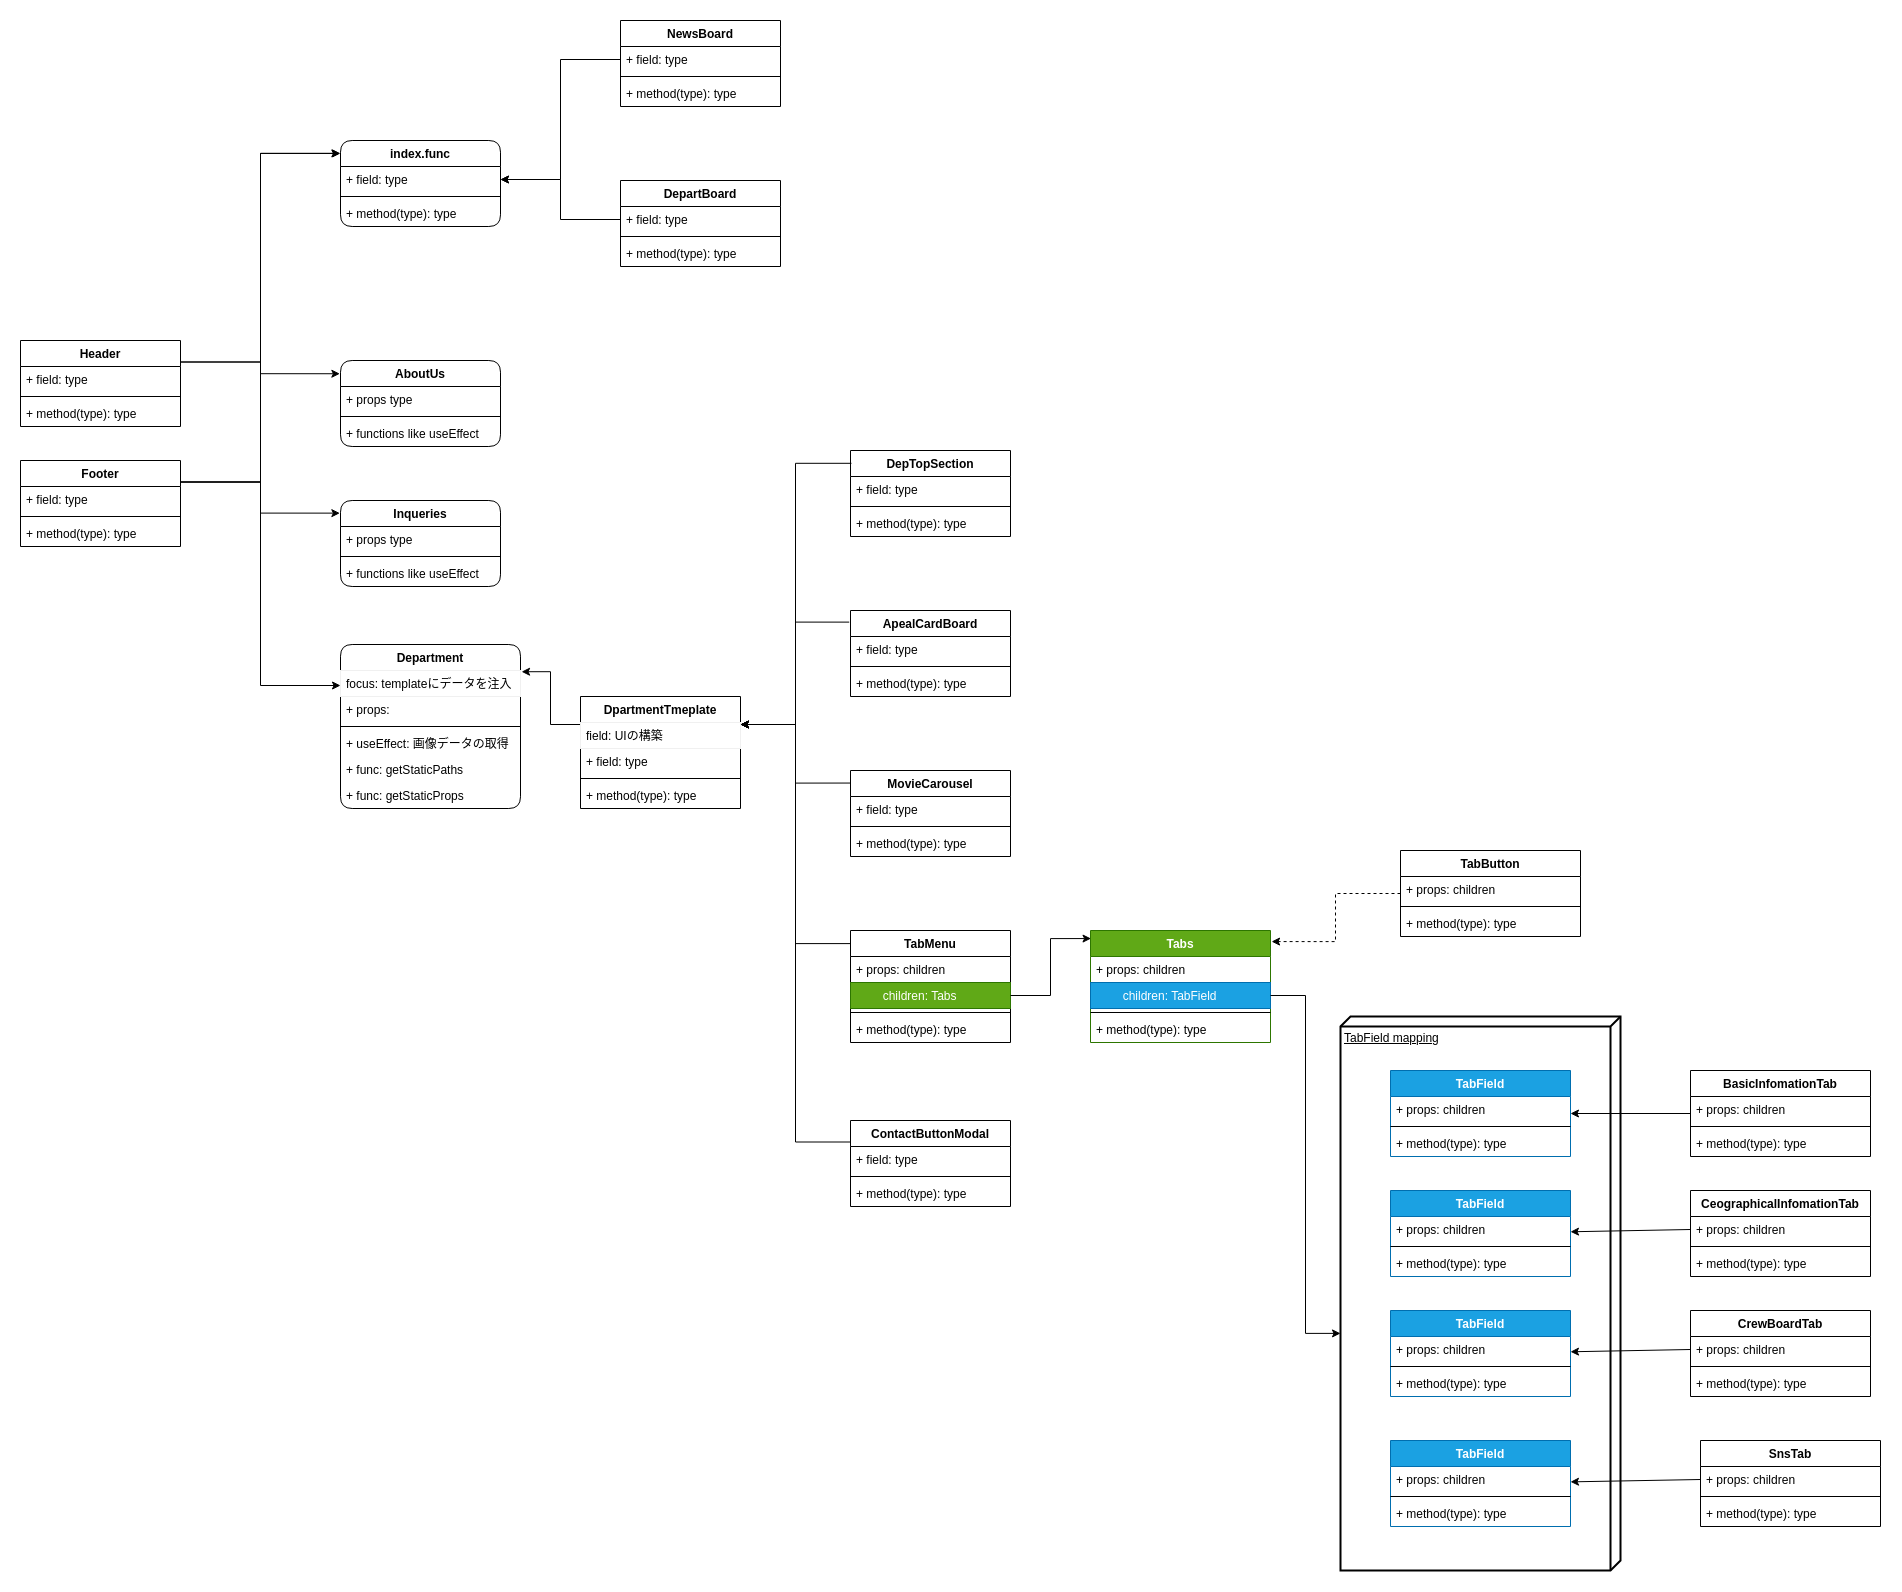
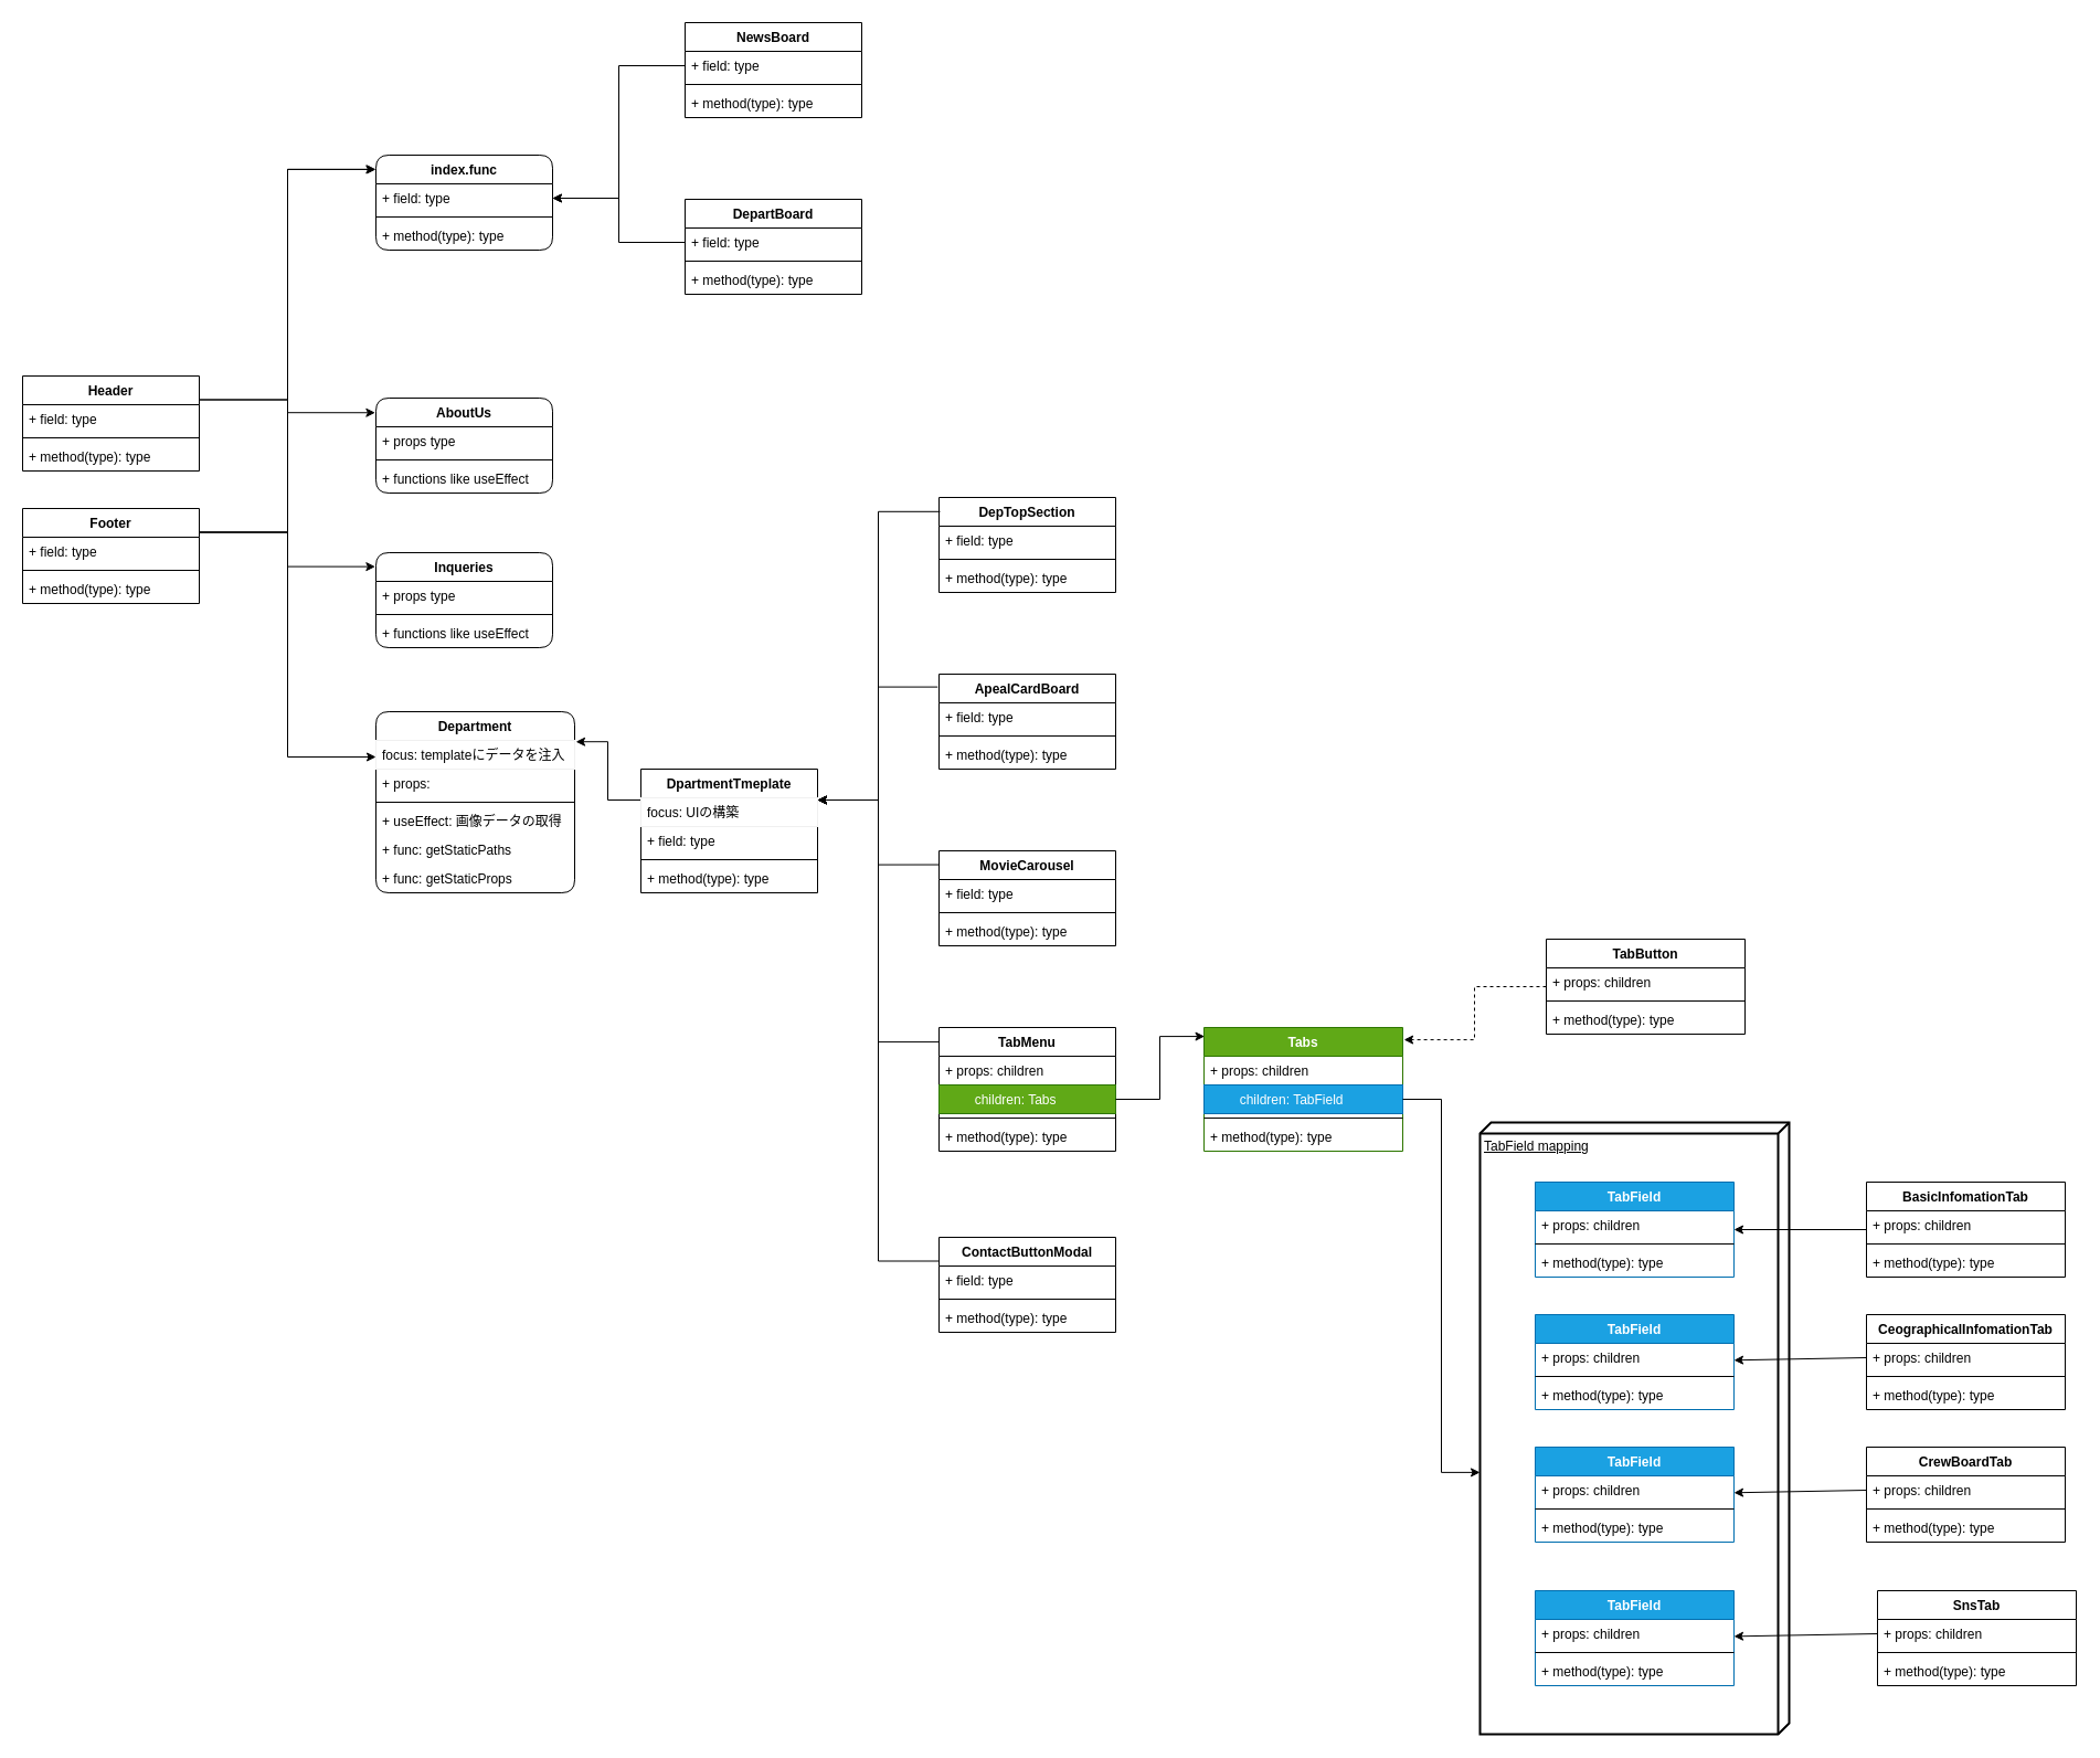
- <mxCell id="121" value="field: UIの構築" style="text;fillColor=none;align=left;verticalAlign=top;spacingLeft=4;spacingRight=4;overflow=hidden;rotatable=0;points=[[0,0.5],[1,0.5]];portConstraint=eastwest;strokeColor=#f0f0f0;" vertex="1" parent="120"><mxGeometry y="26" width="160" height="26" as="geometry" /></mxCell>
+ <mxCell id="121" value="focus: UIの構築" style="text;fillColor=none;align=left;verticalAlign=top;spacingLeft=4;spacingRight=4;overflow=hidden;rotatable=0;points=[[0,0.5],[1,0.5]];portConstraint=eastwest;strokeColor=#f0f0f0;" vertex="1" parent="120"><mxGeometry y="26" width="160" height="26" as="geometry" /></mxCell>
